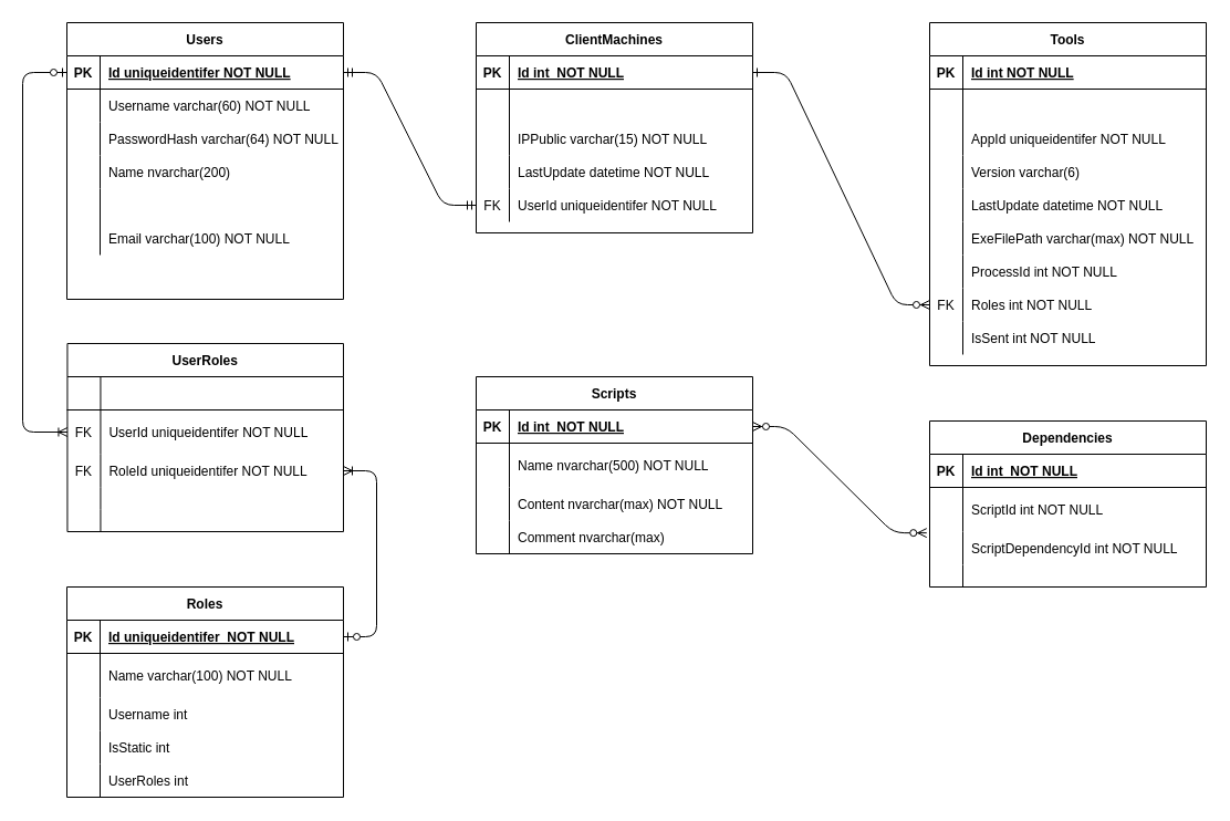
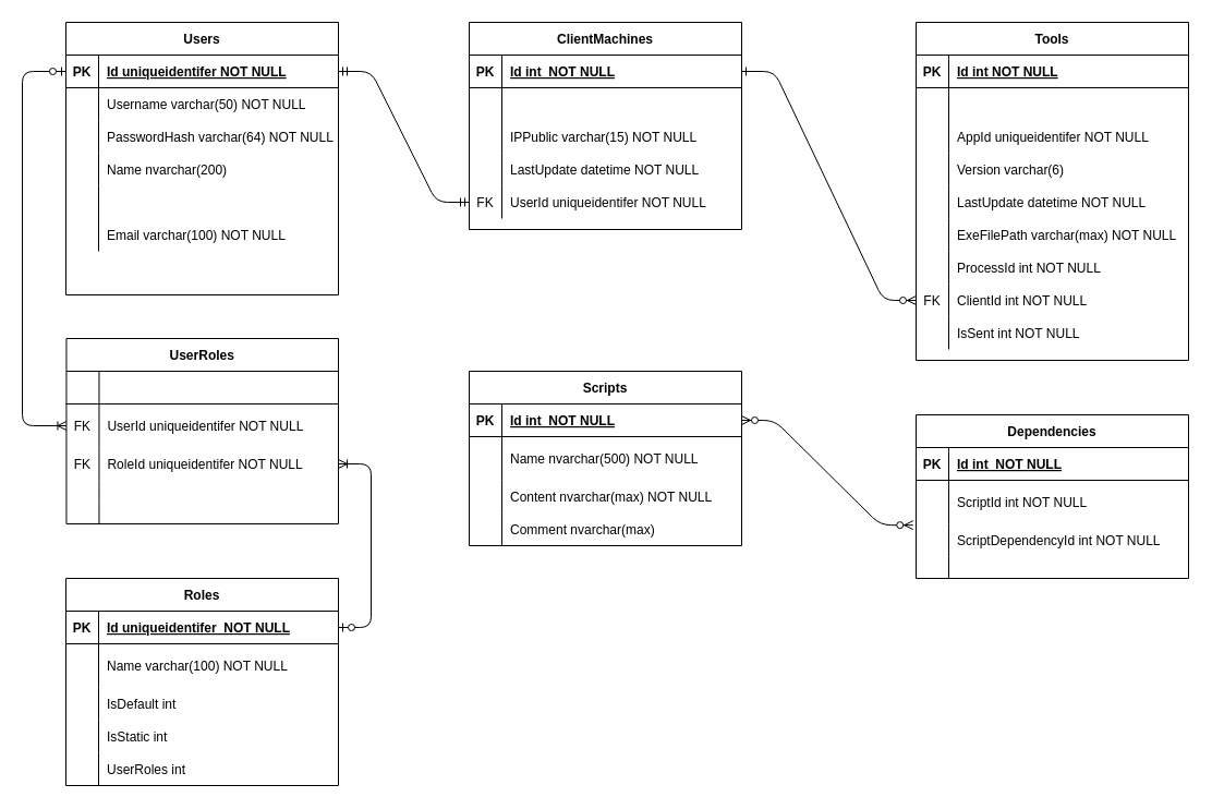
- <mxCell id="51" value="Username varchar(60) NOT NULL" style="shape=partialRectangle;overflow=hidden;connectable=0;fillColor=none;top=0;left=0;bottom=0;right=0;align=left;spacingLeft=6;" parent="49" vertex="1"><mxGeometry x="30" width="220" height="30" as="geometry" /></mxCell>
+ <mxCell id="51" value="Username varchar(50) NOT NULL" style="shape=partialRectangle;overflow=hidden;connectable=0;fillColor=none;top=0;left=0;bottom=0;right=0;align=left;spacingLeft=6;" parent="49" vertex="1"><mxGeometry x="30" width="220" height="30" as="geometry" /></mxCell>
- <mxCell id="41" value="Roles int NOT NULL" style="shape=partialRectangle;overflow=hidden;connectable=0;fillColor=none;top=0;left=0;bottom=0;right=0;align=left;spacingLeft=6;" vertex="1" parent="39"><mxGeometry x="30" width="220" height="30" as="geometry" /></mxCell>
+ <mxCell id="41" value="ClientId int NOT NULL" style="shape=partialRectangle;overflow=hidden;connectable=0;fillColor=none;top=0;left=0;bottom=0;right=0;align=left;spacingLeft=6;" vertex="1" parent="39"><mxGeometry x="30" width="220" height="30" as="geometry" /></mxCell>
- <mxCell id="102" value="Username int " style="shape=partialRectangle;overflow=hidden;connectable=0;fillColor=none;top=0;left=0;bottom=0;right=0;align=left;spacingLeft=6;" vertex="1" parent="100"><mxGeometry x="30" width="220" height="30" as="geometry" /></mxCell>
+ <mxCell id="102" value="IsDefault int " style="shape=partialRectangle;overflow=hidden;connectable=0;fillColor=none;top=0;left=0;bottom=0;right=0;align=left;spacingLeft=6;" vertex="1" parent="100"><mxGeometry x="30" width="220" height="30" as="geometry" /></mxCell>
